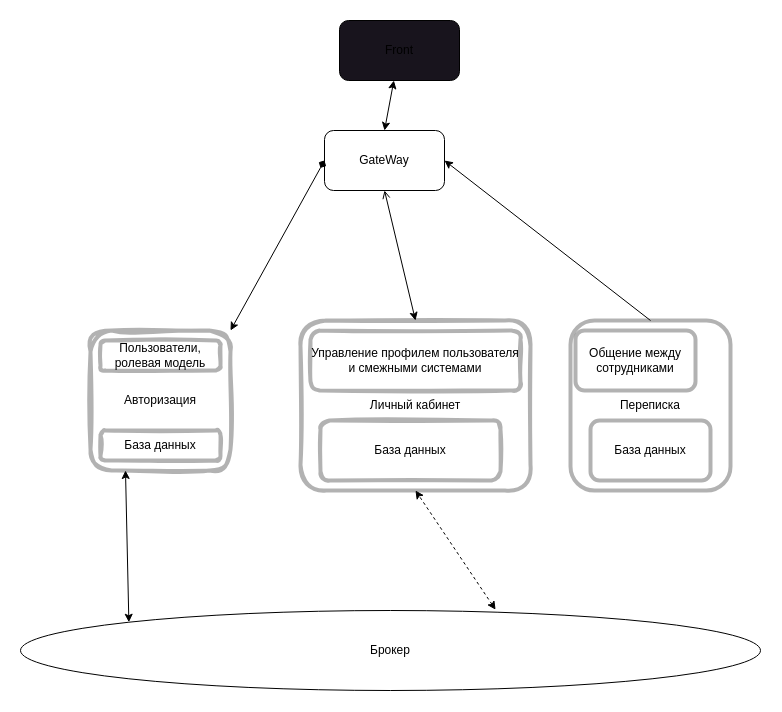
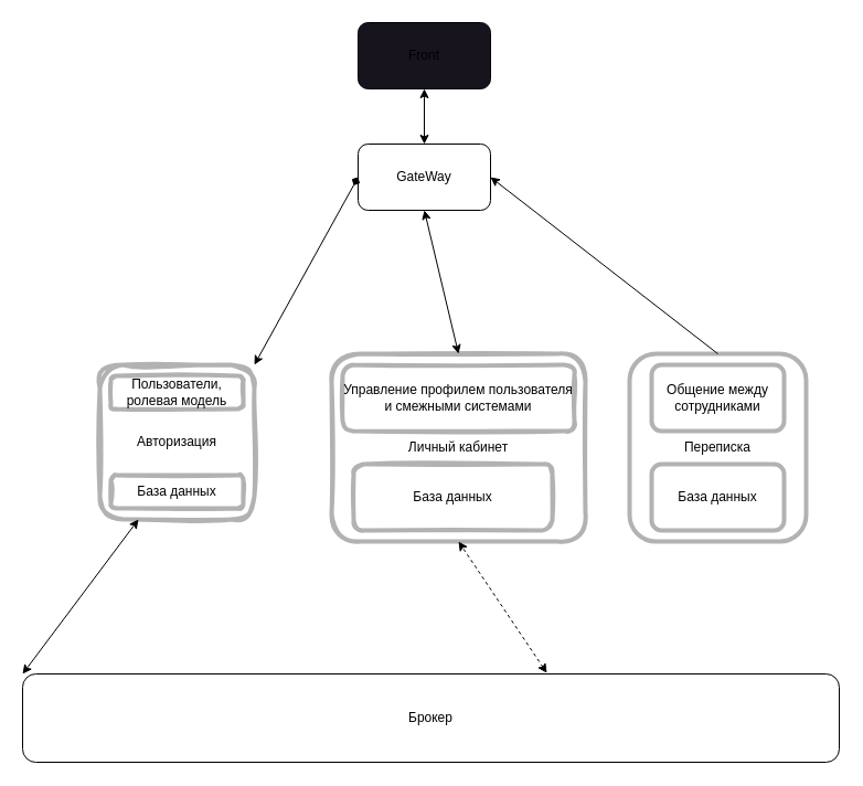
- <mxCell id="3" value="Front" style="rounded=1;whiteSpace=wrap;html=1;fillColor=#18141D;" parent="1" vertex="1"><mxGeometry x="339" y="20" width="120" height="60" as="geometry" /></mxCell>
+ <mxCell id="3" value="Front" style="rounded=1;whiteSpace=wrap;html=1;fillColor=#18141D;" parent="1" vertex="1"><mxGeometry x="324" y="20" width="120" height="60" as="geometry" /></mxCell>
- <mxCell id="14" value="" style="endArrow=open;startArrow=classic;html=1;exitX=0.5;exitY=0;exitDx=0;exitDy=0;entryX=0.5;entryY=1;entryDx=0;entryDy=0;" parent="1" source="11" target="2" edge="1"><mxGeometry width="50" height="50" relative="1" as="geometry"><mxPoint x="490" y="270" as="sourcePoint" /><mxPoint x="540" y="220" as="targetPoint" /></mxGeometry></mxCell>
+ <mxCell id="14" value="" style="endArrow=classic;startArrow=classic;html=1;exitX=0.5;exitY=0;exitDx=0;exitDy=0;entryX=0.5;entryY=1;entryDx=0;entryDy=0;" parent="1" source="11" target="2" edge="1"><mxGeometry width="50" height="50" relative="1" as="geometry"><mxPoint x="490" y="270" as="sourcePoint" /><mxPoint x="540" y="220" as="targetPoint" /></mxGeometry></mxCell>
- <mxCell id="17" value="Общение между сотрудниками" style="rounded=1;whiteSpace=wrap;html=1;fillColor=none;opacity=30;strokeWidth=4;" vertex="1" parent="1"><mxGeometry x="575" y="330" width="120" height="60" as="geometry" /></mxCell>
+ <mxCell id="17" value="Общение между сотрудниками" style="rounded=1;whiteSpace=wrap;html=1;fillColor=none;opacity=30;strokeWidth=4;" vertex="1" parent="1"><mxGeometry x="590" y="330" width="120" height="60" as="geometry" /></mxCell>
- <mxCell id="5" value="Брокер" style="ellipse;whiteSpace=wrap;html=1;fillColor=none;" parent="1" vertex="1"><mxGeometry x="20" y="610" width="740" height="80" as="geometry" /></mxCell>
+ <mxCell id="5" value="Брокер" style="whiteSpace=wrap;html=1;fillColor=none;rounded=1;" parent="1" vertex="1"><mxGeometry x="20" y="610" width="740" height="80" as="geometry" /></mxCell>
